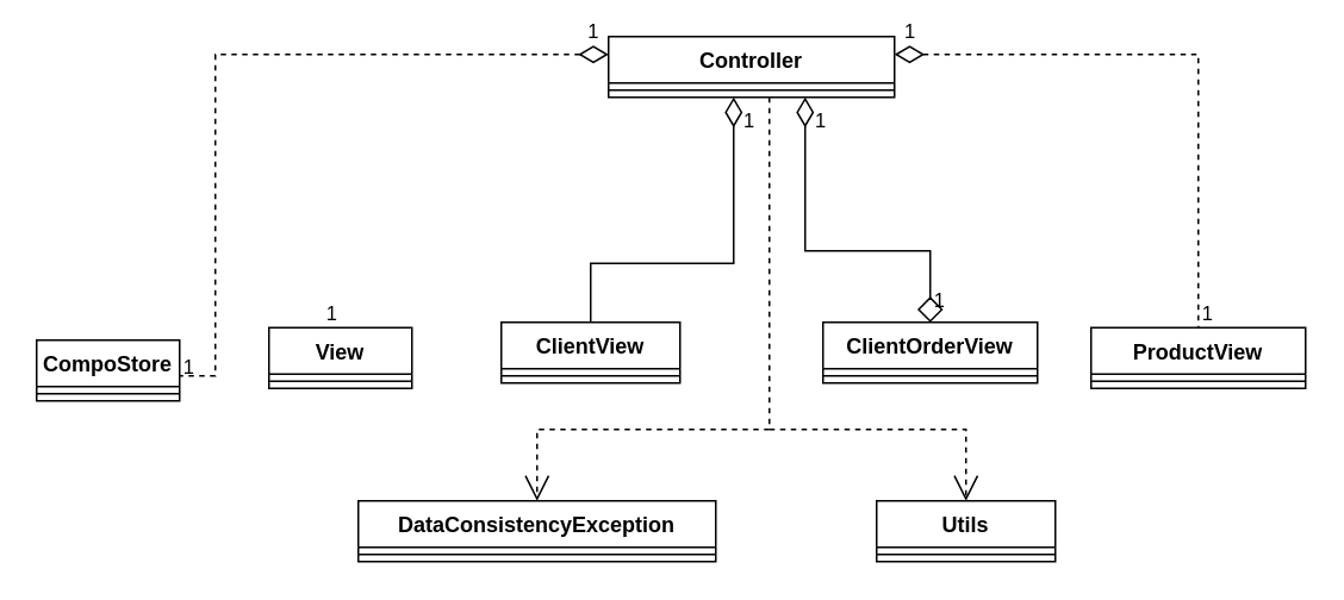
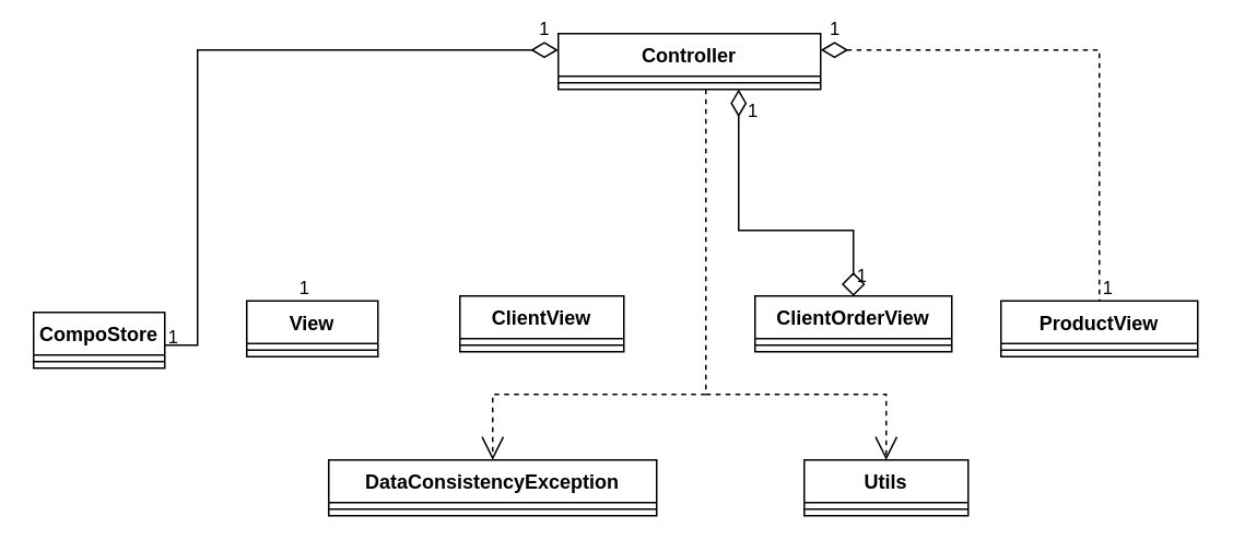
- <mxCell id="20" value="1" style="endArrow=none;html=1;endSize=12;startArrow=diamondThin;startSize=14;startFill=0;edgeStyle=orthogonalEdgeStyle;align=right;verticalAlign=bottom;rounded=0;endFill=0;horizontal=1;spacingLeft=0;spacingRight=0;labelPosition=right;verticalLabelPosition=middle;spacing=6;dashed=1;" parent="1" source="2" target="4" edge="1"><mxGeometry x="-1" relative="1" as="geometry"><mxPoint x="80" y="-50" as="sourcePoint" /><mxPoint x="340" y="167" as="targetPoint" /><Array as="points"><mxPoint x="120" y="30" /><mxPoint x="120" y="210" /></Array><mxPoint as="offset" /></mxGeometry></mxCell>
+ <mxCell id="20" value="1" style="endArrow=none;html=1;endSize=12;startArrow=diamondThin;startSize=14;startFill=0;edgeStyle=orthogonalEdgeStyle;align=right;verticalAlign=bottom;rounded=0;endFill=0;horizontal=1;spacingLeft=0;spacingRight=0;labelPosition=right;verticalLabelPosition=middle;spacing=6;" parent="1" source="2" target="4" edge="1"><mxGeometry x="-1" relative="1" as="geometry"><mxPoint x="80" y="-50" as="sourcePoint" /><mxPoint x="340" y="167" as="targetPoint" /><Array as="points"><mxPoint x="120" y="30" /><mxPoint x="120" y="210" /></Array><mxPoint as="offset" /></mxGeometry></mxCell>
- <mxCell id="27" value="1" style="endArrow=none;html=1;endSize=12;startArrow=diamondThin;startSize=14;startFill=0;edgeStyle=orthogonalEdgeStyle;align=left;verticalAlign=top;rounded=0;endFill=0;horizontal=1;spacingLeft=0;spacingRight=0;spacing=6;" parent="1" source="2" target="25" edge="1"><mxGeometry x="-1" y="-4" relative="1" as="geometry"><mxPoint x="390" y="64" as="sourcePoint" /><mxPoint x="210" y="190" as="targetPoint" /><Array as="points"><mxPoint x="410" y="147" /><mxPoint x="330" y="147" /></Array><mxPoint x="4" y="-4" as="offset" /></mxGeometry></mxCell>
